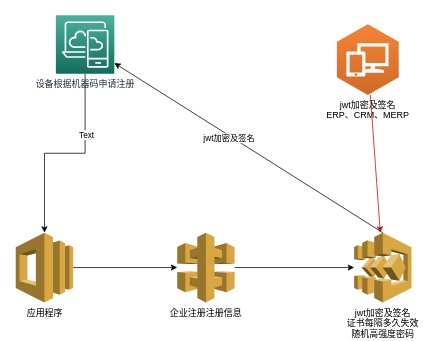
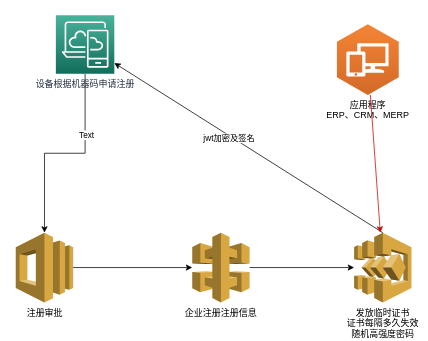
- <mxCell id="7" value="jwt加密及签名&lt;br&gt;ERP、CRM、MERP" style="outlineConnect=0;dashed=0;verticalLabelPosition=bottom;verticalAlign=top;align=center;html=1;shape=mxgraph.aws3.workspaces;fillColor=#D16A28;gradientColor=#F58435;gradientDirection=north;" vertex="1" parent="1"><mxGeometry x="449" y="31.75" width="82.5" height="94.5" as="geometry" /></mxCell>
+ <mxCell id="7" value="应用程序&lt;br&gt;ERP、CRM、MERP" style="outlineConnect=0;dashed=0;verticalLabelPosition=bottom;verticalAlign=top;align=center;html=1;shape=mxgraph.aws3.workspaces;fillColor=#D16A28;gradientColor=#F58435;gradientDirection=north;" vertex="1" parent="1"><mxGeometry x="449" y="31.75" width="82.5" height="94.5" as="geometry" /></mxCell>
- <mxCell id="6" value="企业注册注册信息" style="outlineConnect=0;dashed=0;verticalLabelPosition=bottom;verticalAlign=top;align=center;html=1;shape=mxgraph.aws3.api_gateway;fillColor=#D9A741;gradientColor=none;" vertex="1" parent="1"><mxGeometry x="236" y="310" width="76.5" height="93" as="geometry" /></mxCell>
+ <mxCell id="6" value="企业注册注册信息" style="outlineConnect=0;dashed=0;verticalLabelPosition=bottom;verticalAlign=top;align=center;html=1;shape=mxgraph.aws3.api_gateway;fillColor=#D9A741;gradientColor=none;" vertex="1" parent="1"><mxGeometry x="256" y="310" width="76.5" height="93" as="geometry" /></mxCell>
- <mxCell id="9" value="应用程序" style="outlineConnect=0;dashed=0;verticalLabelPosition=bottom;verticalAlign=top;align=center;html=1;shape=mxgraph.aws3.swf;fillColor=#D9A741;gradientColor=none;" vertex="1" parent="1"><mxGeometry x="20.5" y="310" width="76.5" height="93" as="geometry" /></mxCell>
+ <mxCell id="9" value="注册审批" style="outlineConnect=0;dashed=0;verticalLabelPosition=bottom;verticalAlign=top;align=center;html=1;shape=mxgraph.aws3.swf;fillColor=#D9A741;gradientColor=none;" vertex="1" parent="1"><mxGeometry x="20.5" y="310" width="76.5" height="93" as="geometry" /></mxCell>
- <mxCell id="10" value="jwt加密及签名&lt;br&gt;证书每隔多久失效&lt;br&gt;随机高强度密码" style="outlineConnect=0;dashed=0;verticalLabelPosition=bottom;verticalAlign=top;align=center;html=1;shape=mxgraph.aws3.step_functions;fillColor=#D9A741;gradientColor=none;" vertex="1" parent="1"><mxGeometry x="472" y="310" width="76.5" height="93" as="geometry" /></mxCell>
+ <mxCell id="10" value="发放临时证书&lt;br&gt;证书每隔多久失效&lt;br&gt;随机高强度密码" style="outlineConnect=0;dashed=0;verticalLabelPosition=bottom;verticalAlign=top;align=center;html=1;shape=mxgraph.aws3.step_functions;fillColor=#D9A741;gradientColor=none;" vertex="1" parent="1"><mxGeometry x="472" y="310" width="76.5" height="93" as="geometry" /></mxCell>
